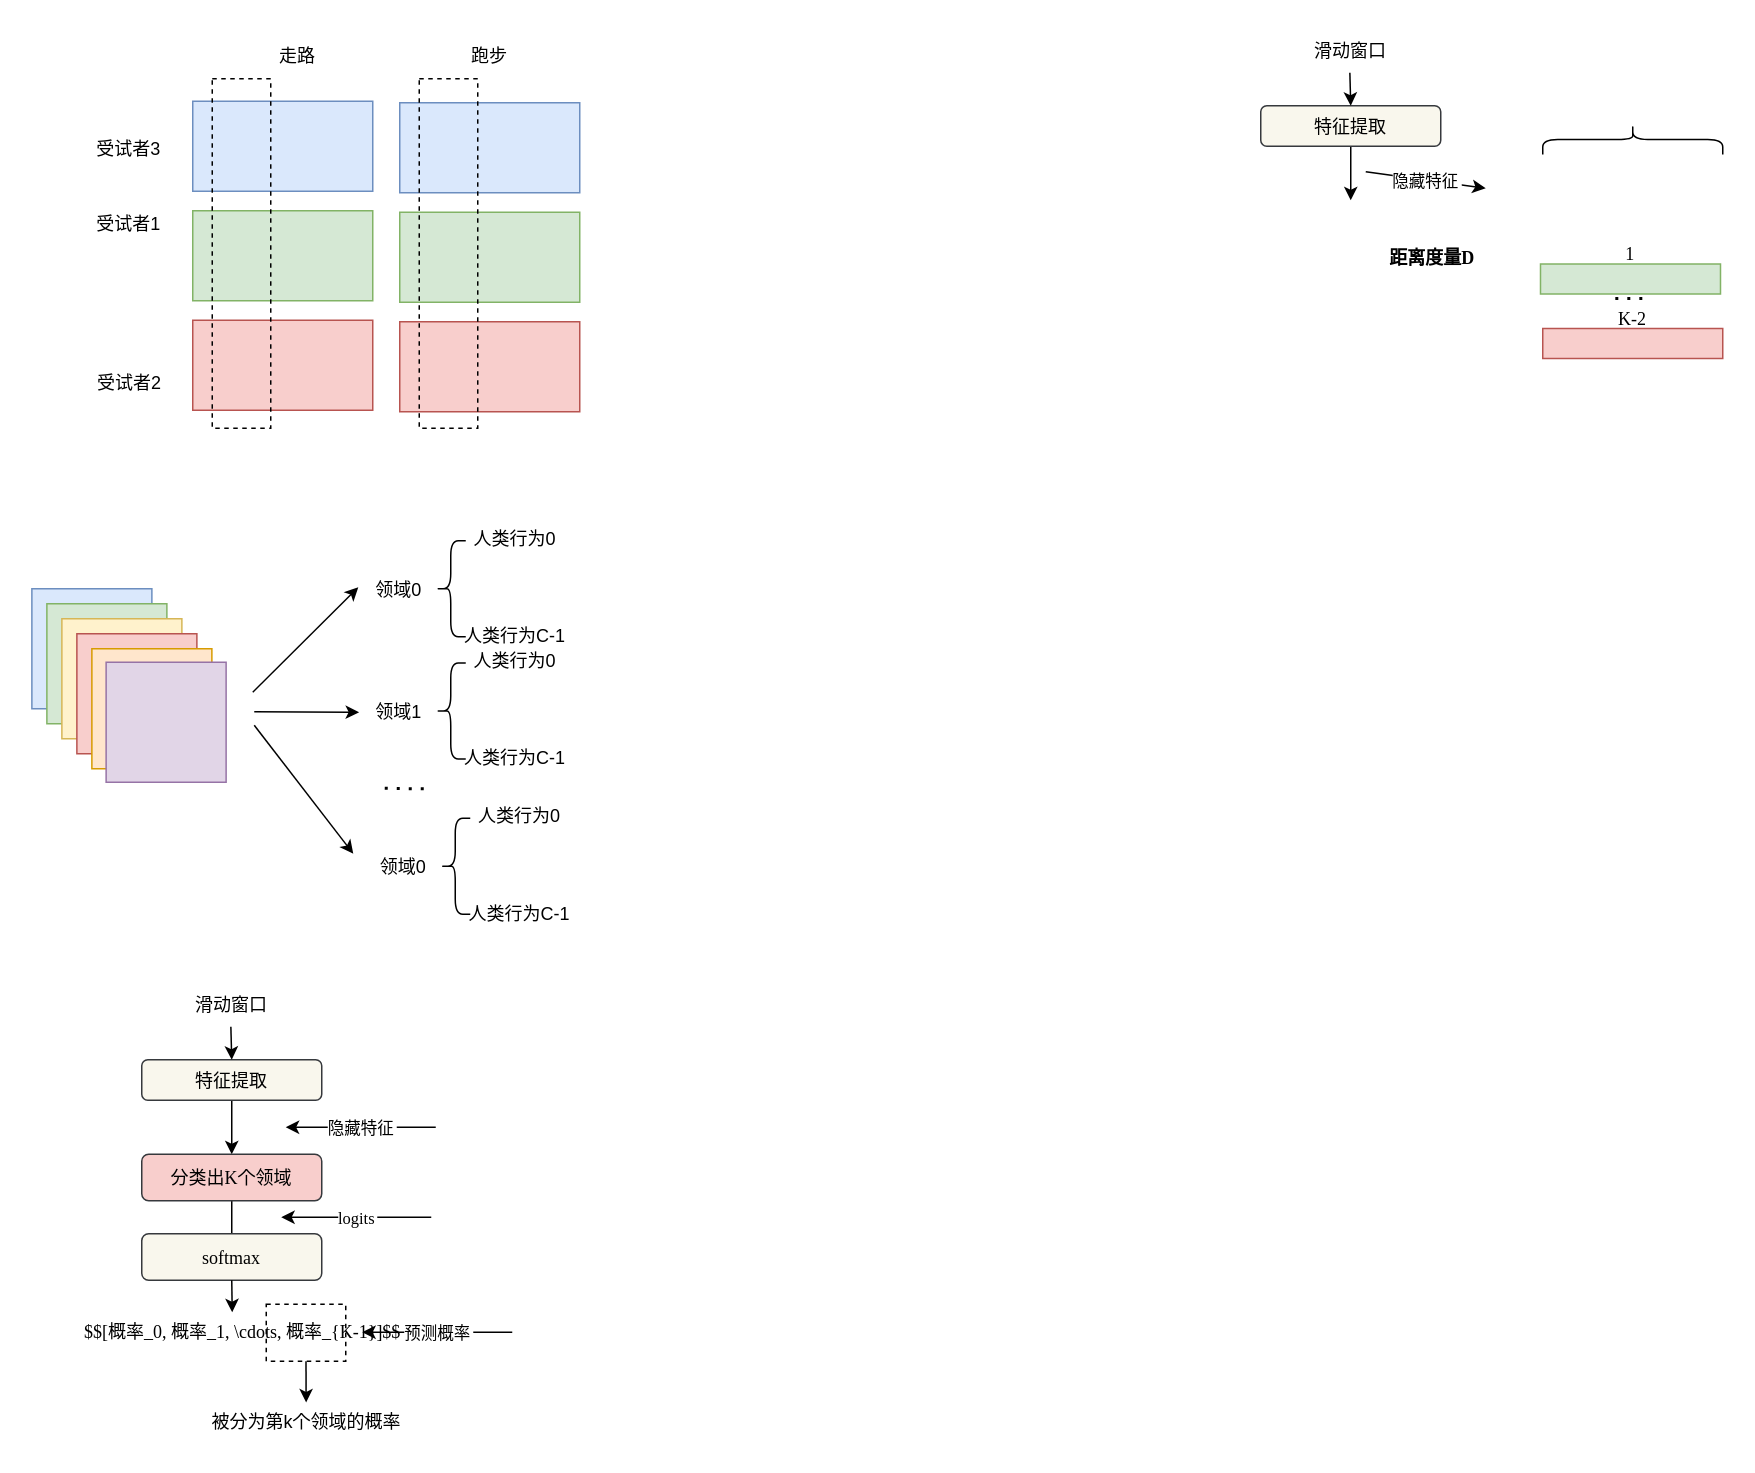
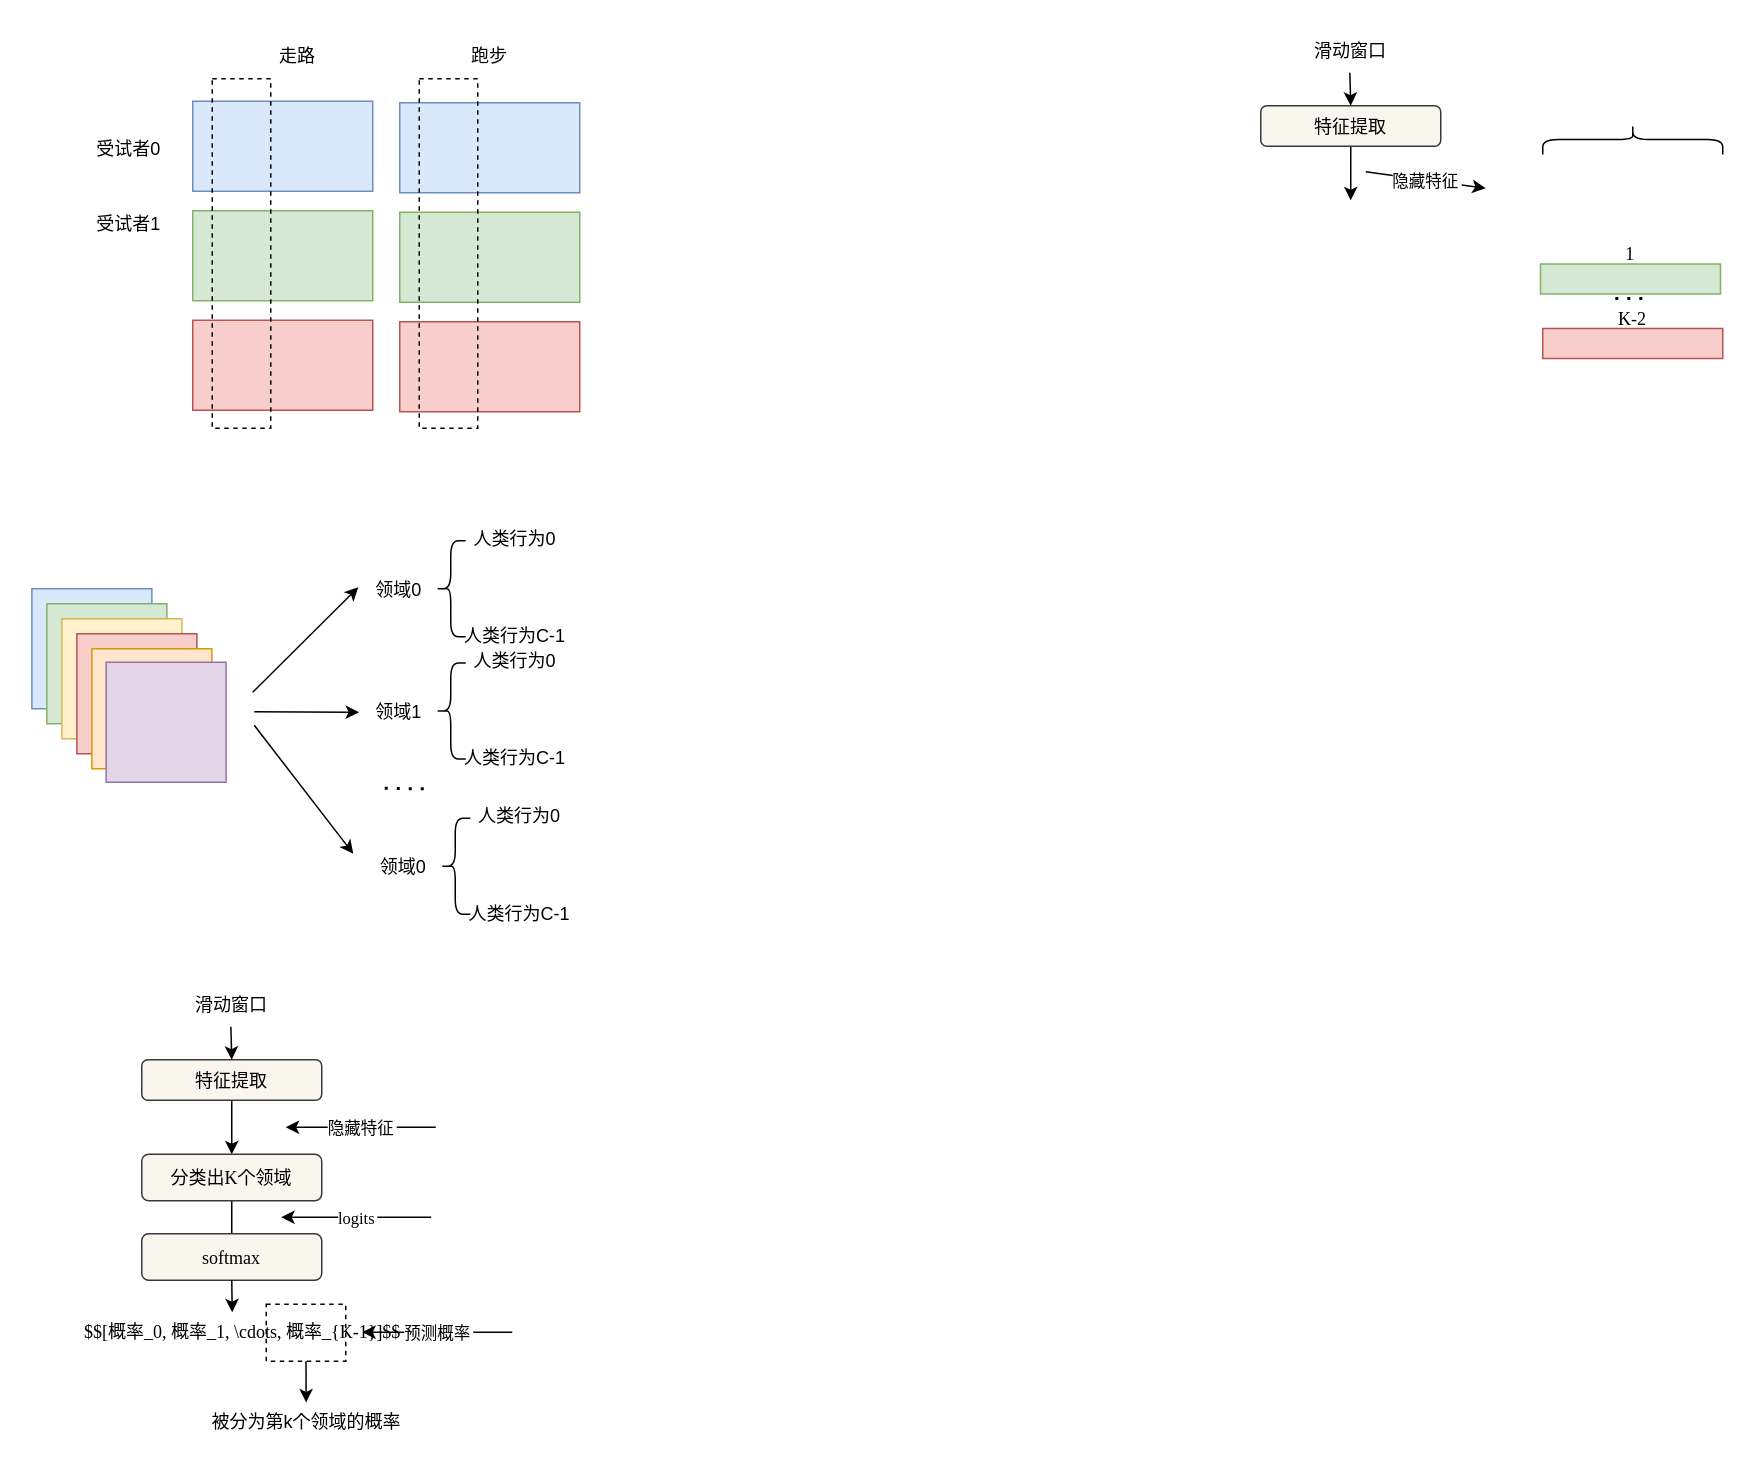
- <mxCell id="7" value="受试者3" style="text;align=center;verticalAlign=middle;resizable=0;points=[];autosize=1;strokeColor=none;fillColor=none;" vertex="1" parent="1"><mxGeometry x="55" y="85" width="61" height="26" as="geometry" /></mxCell>
+ <mxCell id="7" value="受试者0" style="text;align=center;verticalAlign=middle;resizable=0;points=[];autosize=1;strokeColor=none;fillColor=none;" vertex="1" parent="1"><mxGeometry x="55" y="85" width="61" height="26" as="geometry" /></mxCell>
- <mxCell id="65" value="距离度量D" style="text;align=center;verticalAlign=middle;resizable=0;points=[];autosize=1;strokeColor=none;fillColor=none;fontStyle=1;fontFamily=Times New Roman;" vertex="1" parent="1"><mxGeometry x="917" y="158" width="75" height="26" as="geometry" /></mxCell>
- <mxCell id="10" value="受试者2" style="text;align=center;verticalAlign=middle;resizable=0;points=[];autosize=1;strokeColor=none;fillColor=none;" vertex="1" parent="1"><mxGeometry x="55.5" y="241" width="61" height="26" as="geometry" /></mxCell>
- <mxCell id="42" value="分类出K个领域" style="rounded=1;fillColor=#f8cecc;strokeColor=#36393d;fontFamily=Times New Roman;" vertex="1" parent="1"><mxGeometry x="94" y="769" width="120" height="31" as="geometry" /></mxCell>
+ <mxCell id="42" value="分类出K个领域" style="rounded=1;fillColor=#f9f7ed;strokeColor=#36393d;fontFamily=Times New Roman;" vertex="1" parent="1"><mxGeometry x="94" y="769" width="120" height="31" as="geometry" /></mxCell>
